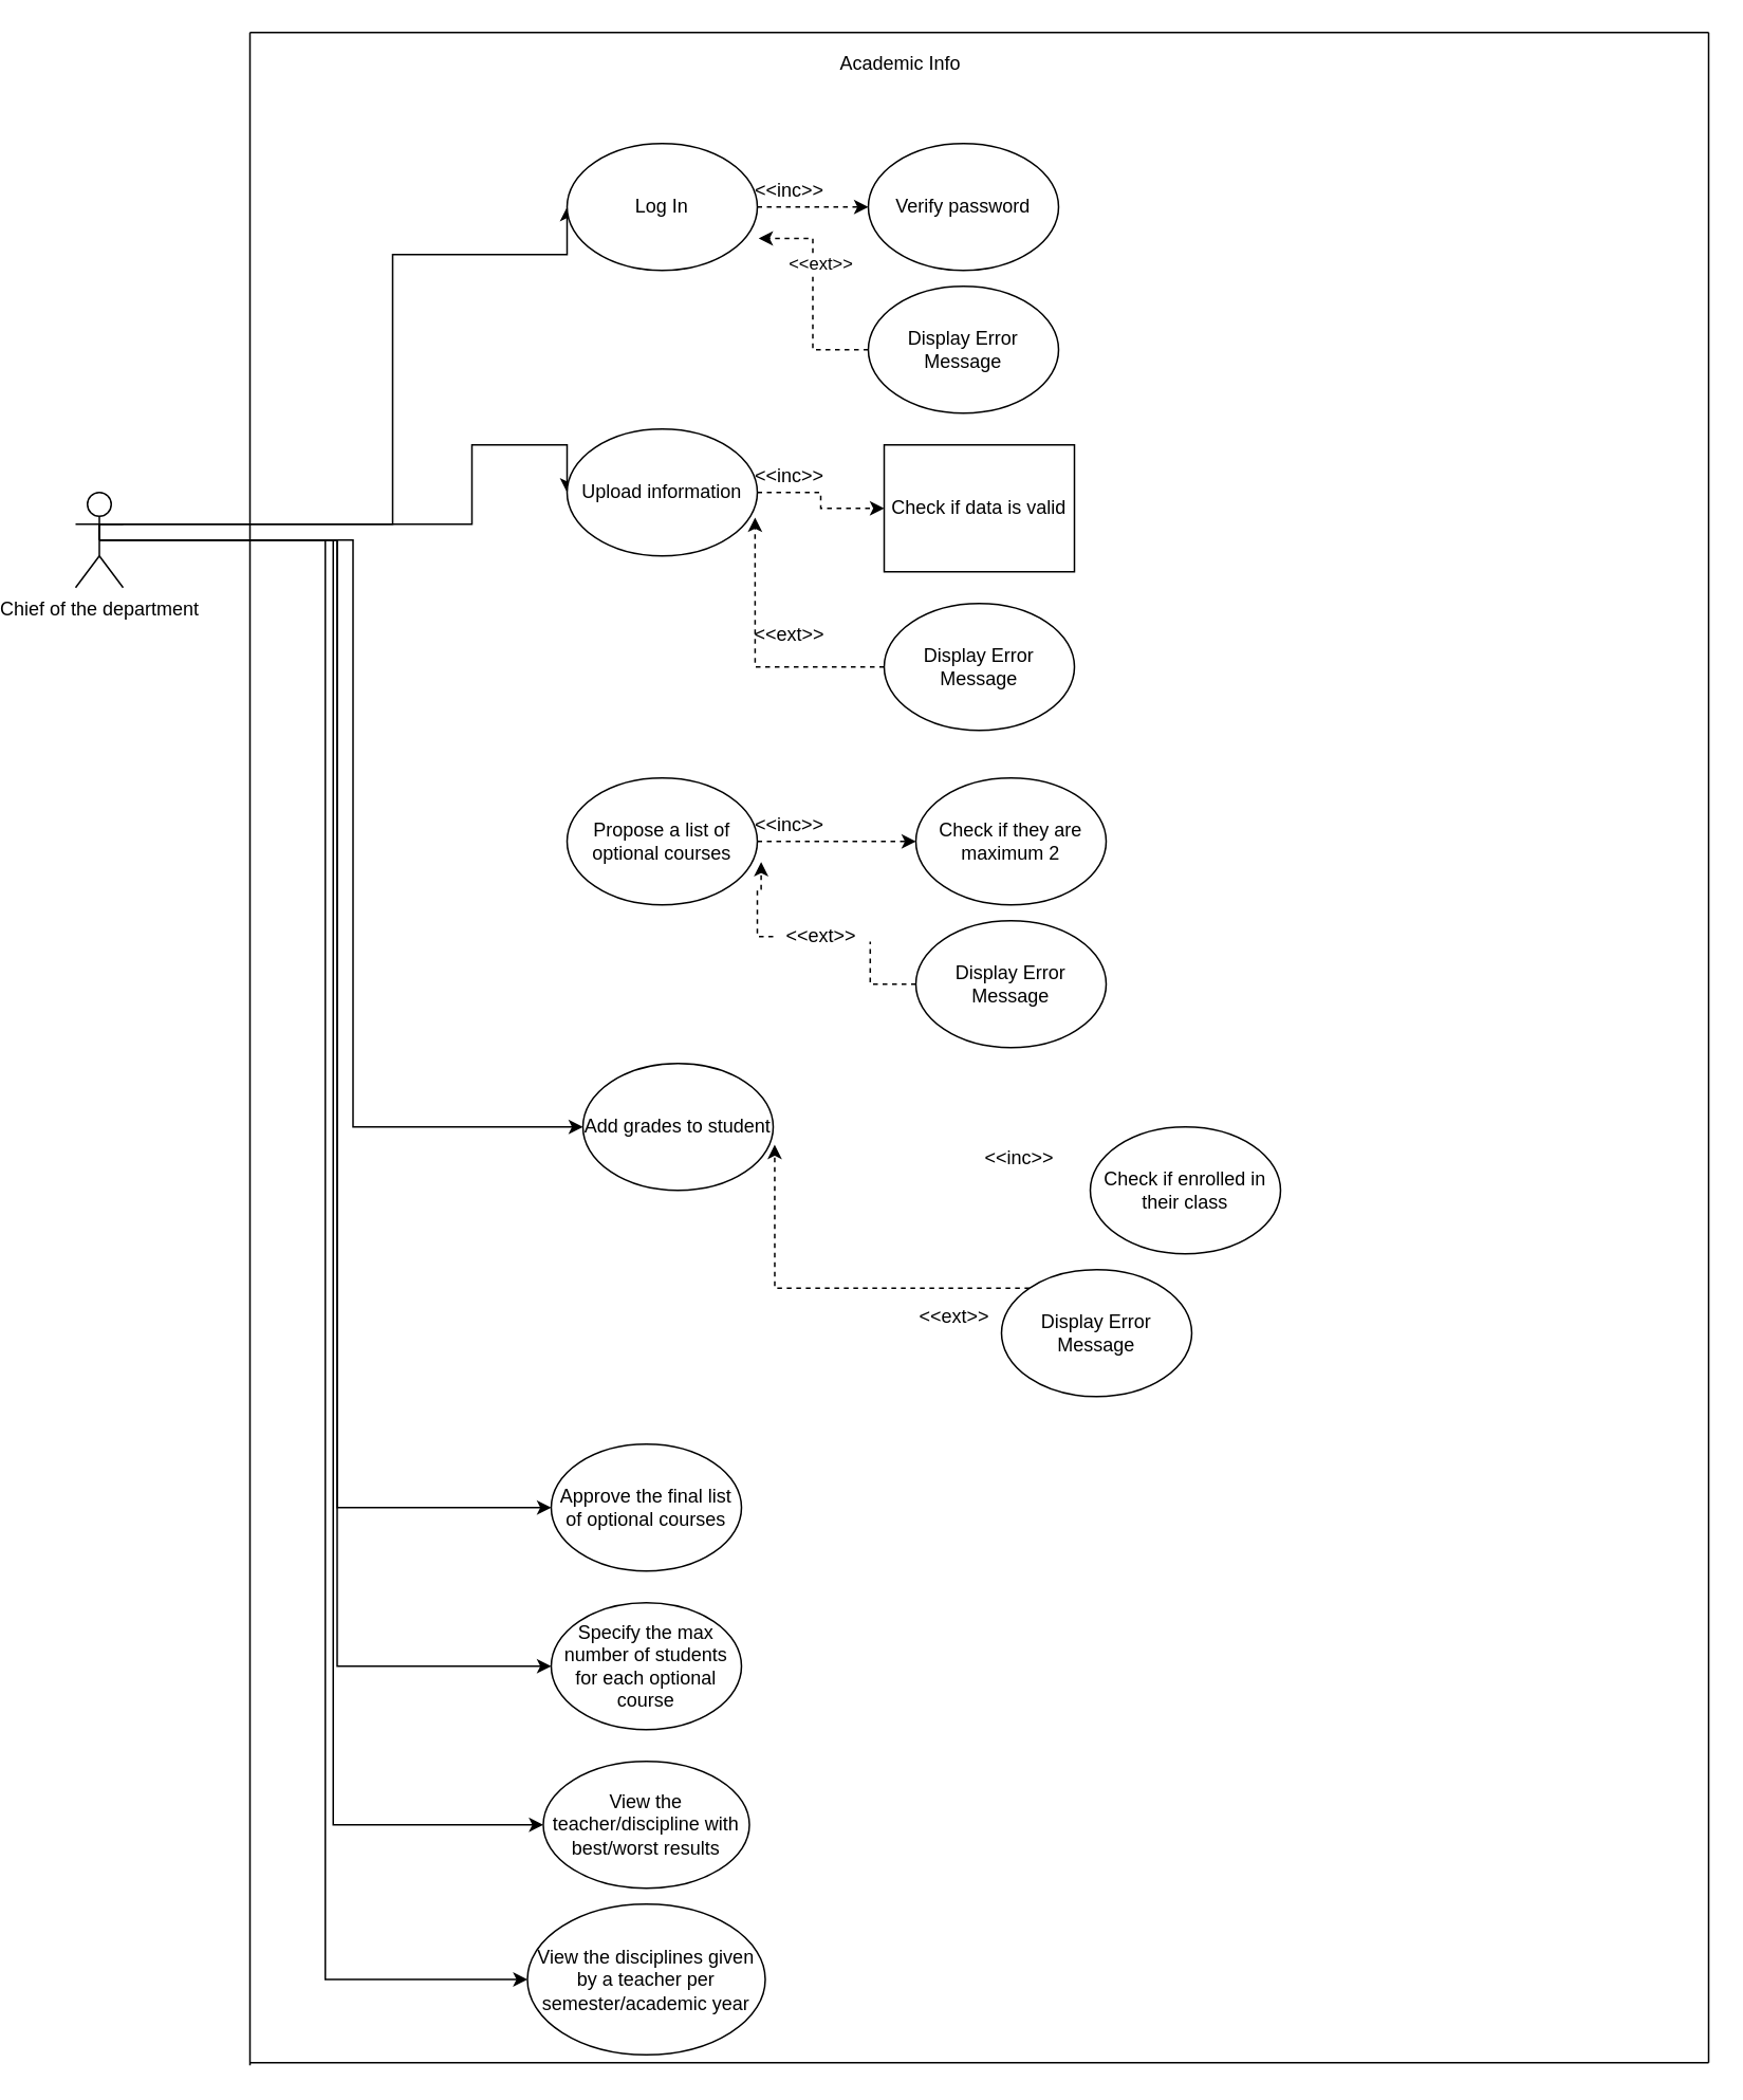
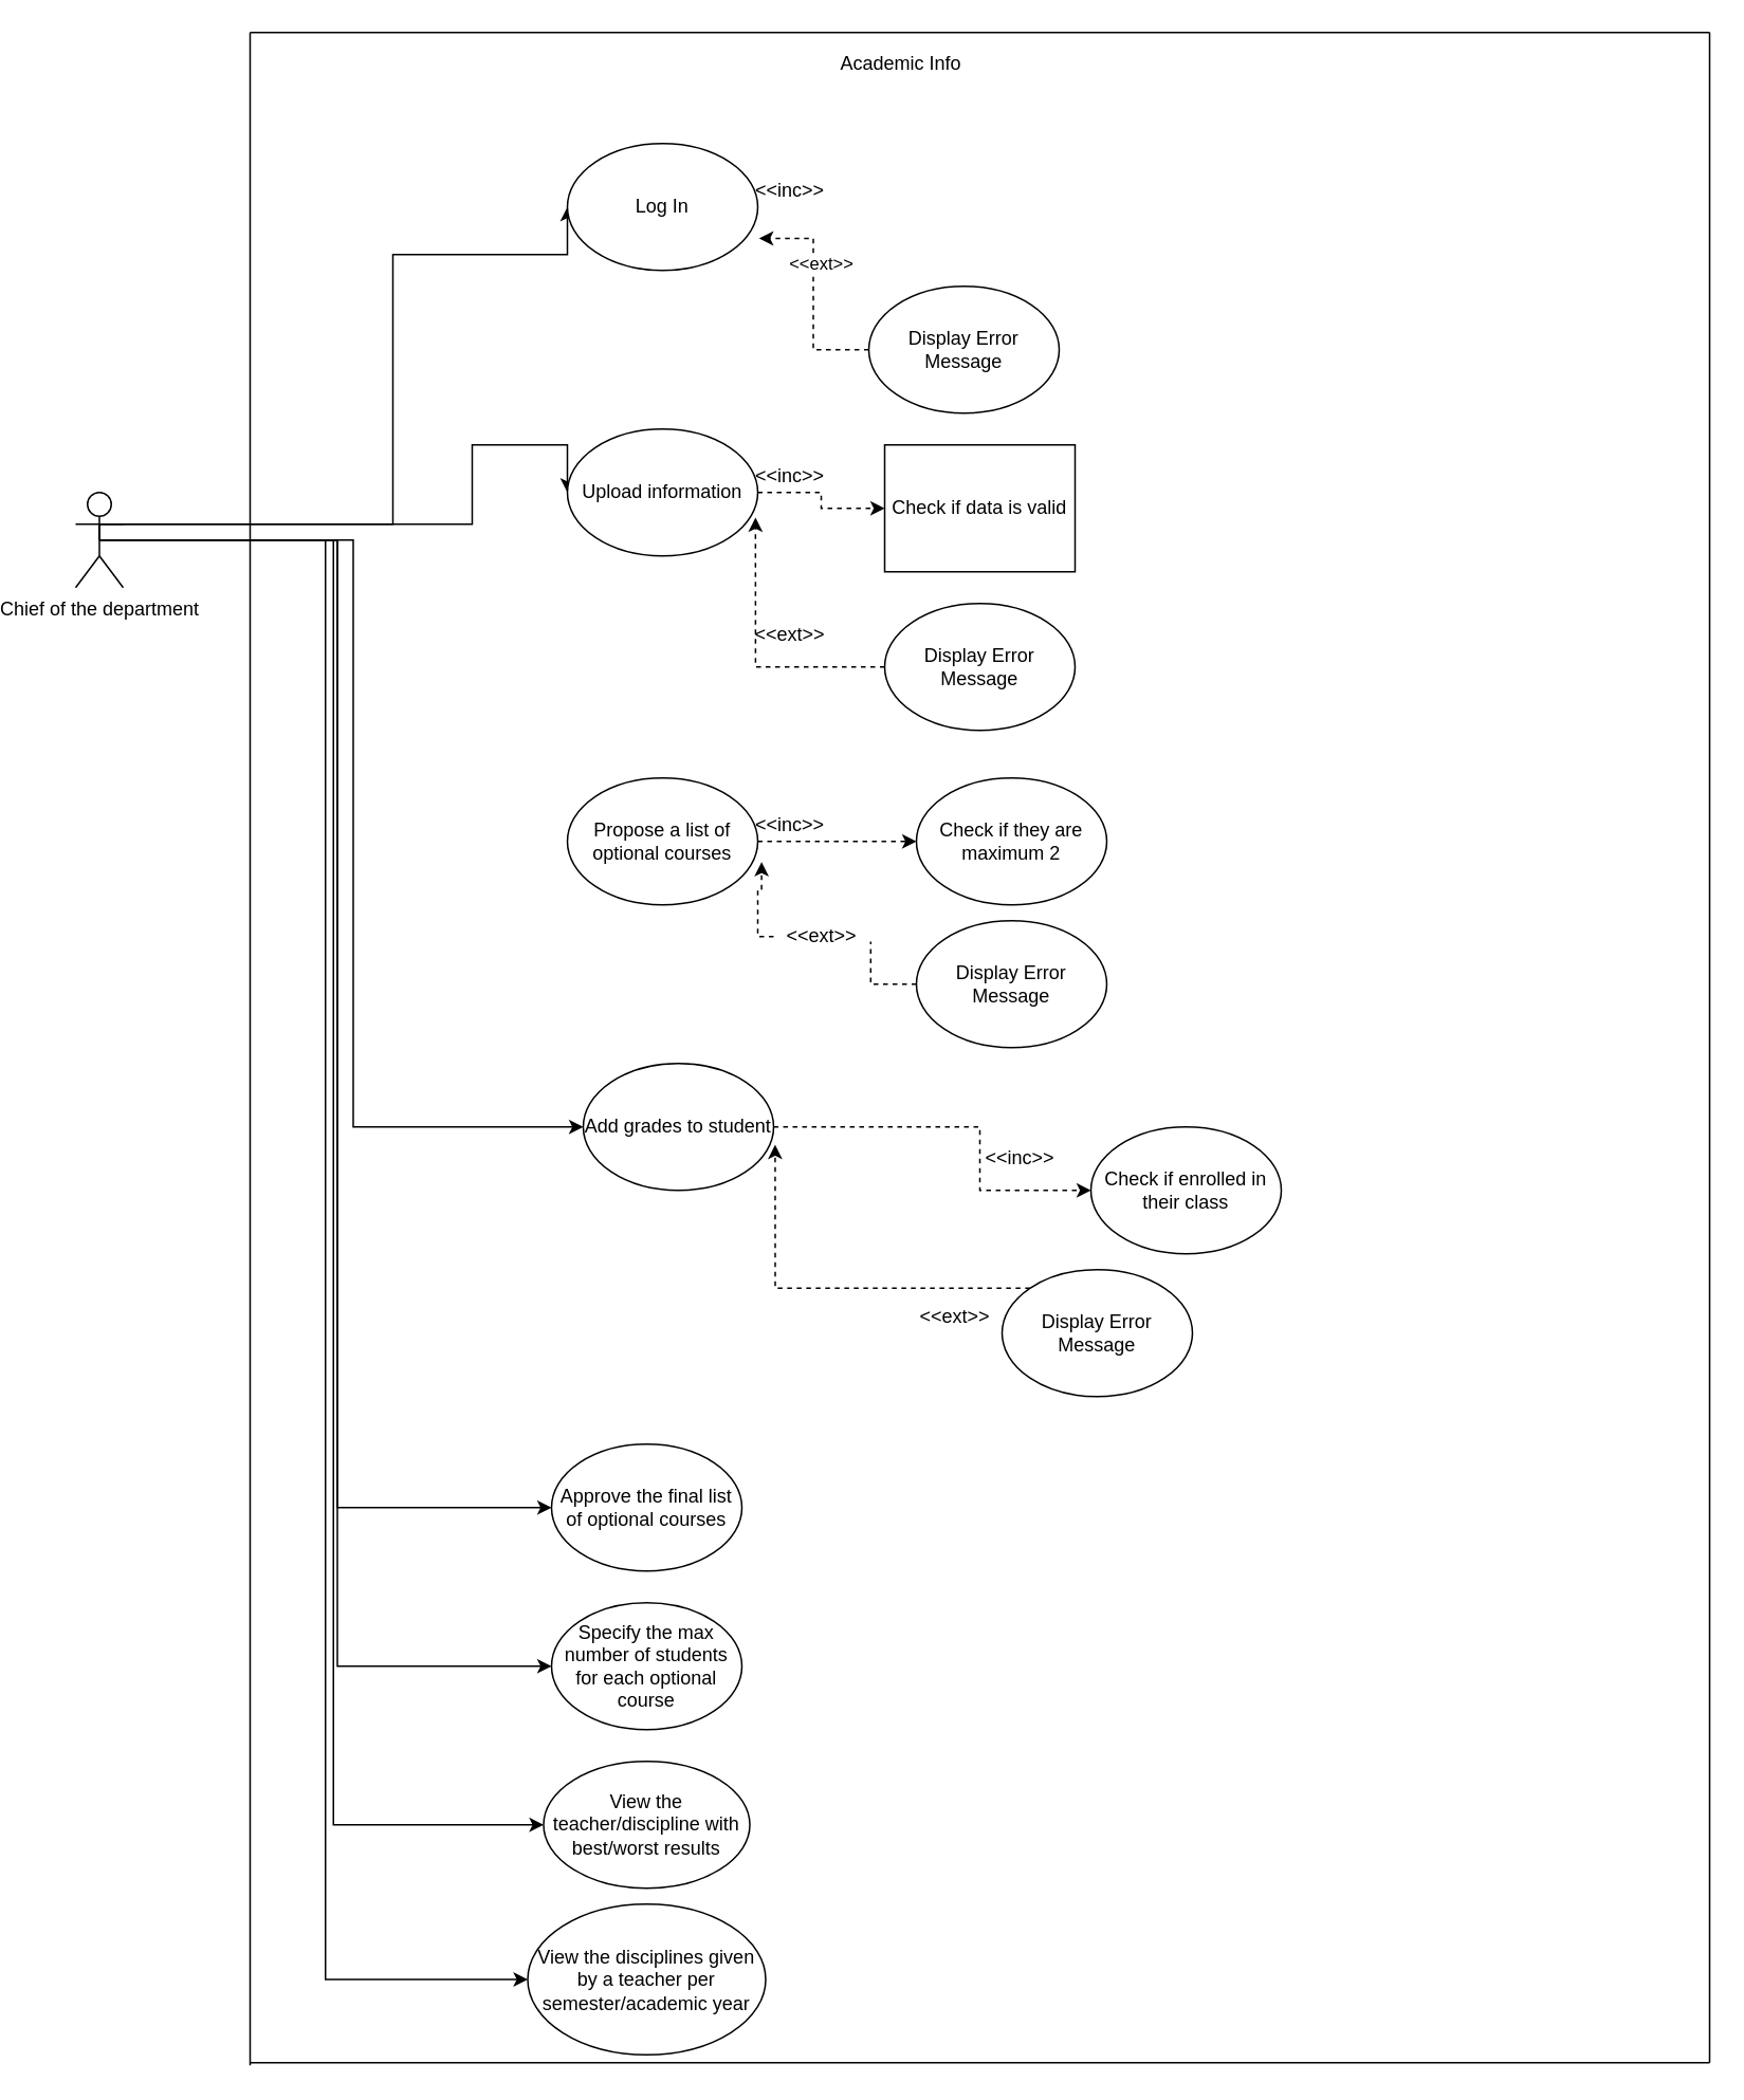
- <mxCell id="10" style="edgeStyle=orthogonalEdgeStyle;rounded=0;orthogonalLoop=1;jettySize=auto;html=1;exitX=1;exitY=0.5;exitDx=0;exitDy=0;entryX=0;entryY=0.5;entryDx=0;entryDy=0;dashed=1;" parent="1" source="11" target="18" edge="1"><mxGeometry relative="1" as="geometry" /></mxCell>
- <mxCell id="18" value="Verify password" style="ellipse;whiteSpace=wrap;html=1;" parent="1" vertex="1"><mxGeometry x="520" y="90" width="120" height="80" as="geometry" /></mxCell>
+ <mxCell id="16" style="edgeStyle=orthogonalEdgeStyle;rounded=0;orthogonalLoop=1;jettySize=auto;html=1;exitX=1;exitY=0.5;exitDx=0;exitDy=0;entryX=0;entryY=0.5;entryDx=0;entryDy=0;dashed=1;" parent="1" source="17" target="34" edge="1"><mxGeometry relative="1" as="geometry"><Array as="points"><mxPoint x="590" y="710" /><mxPoint x="590" y="750" /></Array></mxGeometry></mxCell>
